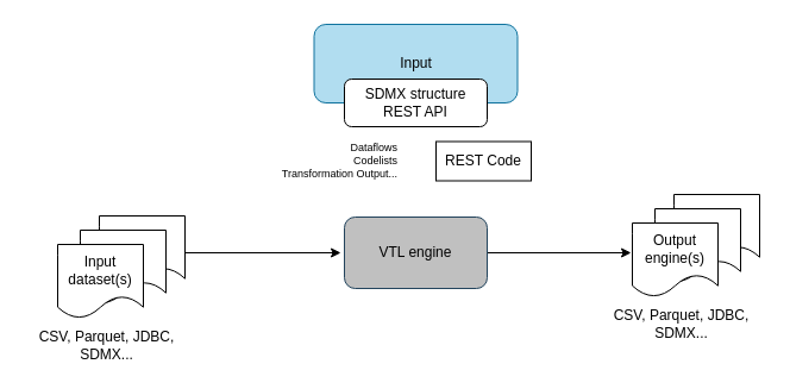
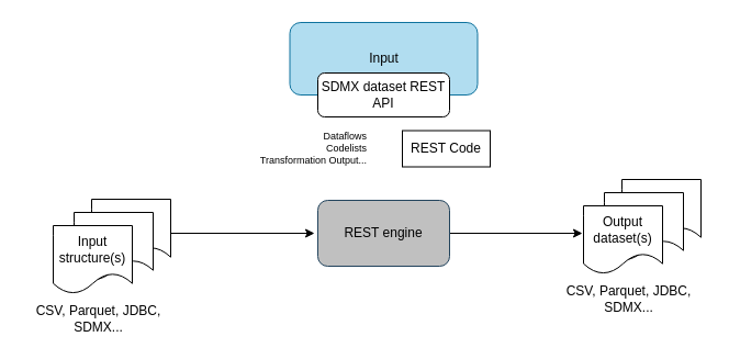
- <mxCell id="17" value="SDMX structure REST API" style="rounded=1;whiteSpace=wrap;html=1;" parent="1" vertex="1"><mxGeometry x="289" y="66" width="120" height="40" as="geometry" /></mxCell>
+ <mxCell id="17" value="SDMX dataset REST API" style="rounded=1;whiteSpace=wrap;html=1;" parent="1" vertex="1"><mxGeometry x="289" y="66" width="120" height="40" as="geometry" /></mxCell>
- <mxCell id="13" value="Output engine(s)" style="shape=document;whiteSpace=wrap;html=1;boundedLbl=1;" parent="10" vertex="1"><mxGeometry x="28" y="24" width="72" height="62" as="geometry" /></mxCell>
+ <mxCell id="13" value="Output dataset(s)" style="shape=document;whiteSpace=wrap;html=1;boundedLbl=1;" parent="10" vertex="1"><mxGeometry x="28" y="24" width="72" height="62" as="geometry" /></mxCell>
- <mxCell id="3" value="VTL engine" style="rounded=1;whiteSpace=wrap;html=1;fillColor=#c0c0c0;strokeColor=#23445d;" parent="1" vertex="1"><mxGeometry x="289" y="182" width="120" height="60" as="geometry" /></mxCell>
+ <mxCell id="3" value="REST engine" style="rounded=1;whiteSpace=wrap;html=1;fillColor=#c0c0c0;strokeColor=#23445d;" parent="1" vertex="1"><mxGeometry x="289" y="182" width="120" height="60" as="geometry" /></mxCell>
- <mxCell id="8" value="Input dataset(s)" style="shape=document;whiteSpace=wrap;html=1;boundedLbl=1;" parent="5" vertex="1"><mxGeometry x="28" y="24" width="72" height="62" as="geometry" /></mxCell>
+ <mxCell id="8" value="Input structure(s)" style="shape=document;whiteSpace=wrap;html=1;boundedLbl=1;" parent="5" vertex="1"><mxGeometry x="28" y="24" width="72" height="62" as="geometry" /></mxCell>
